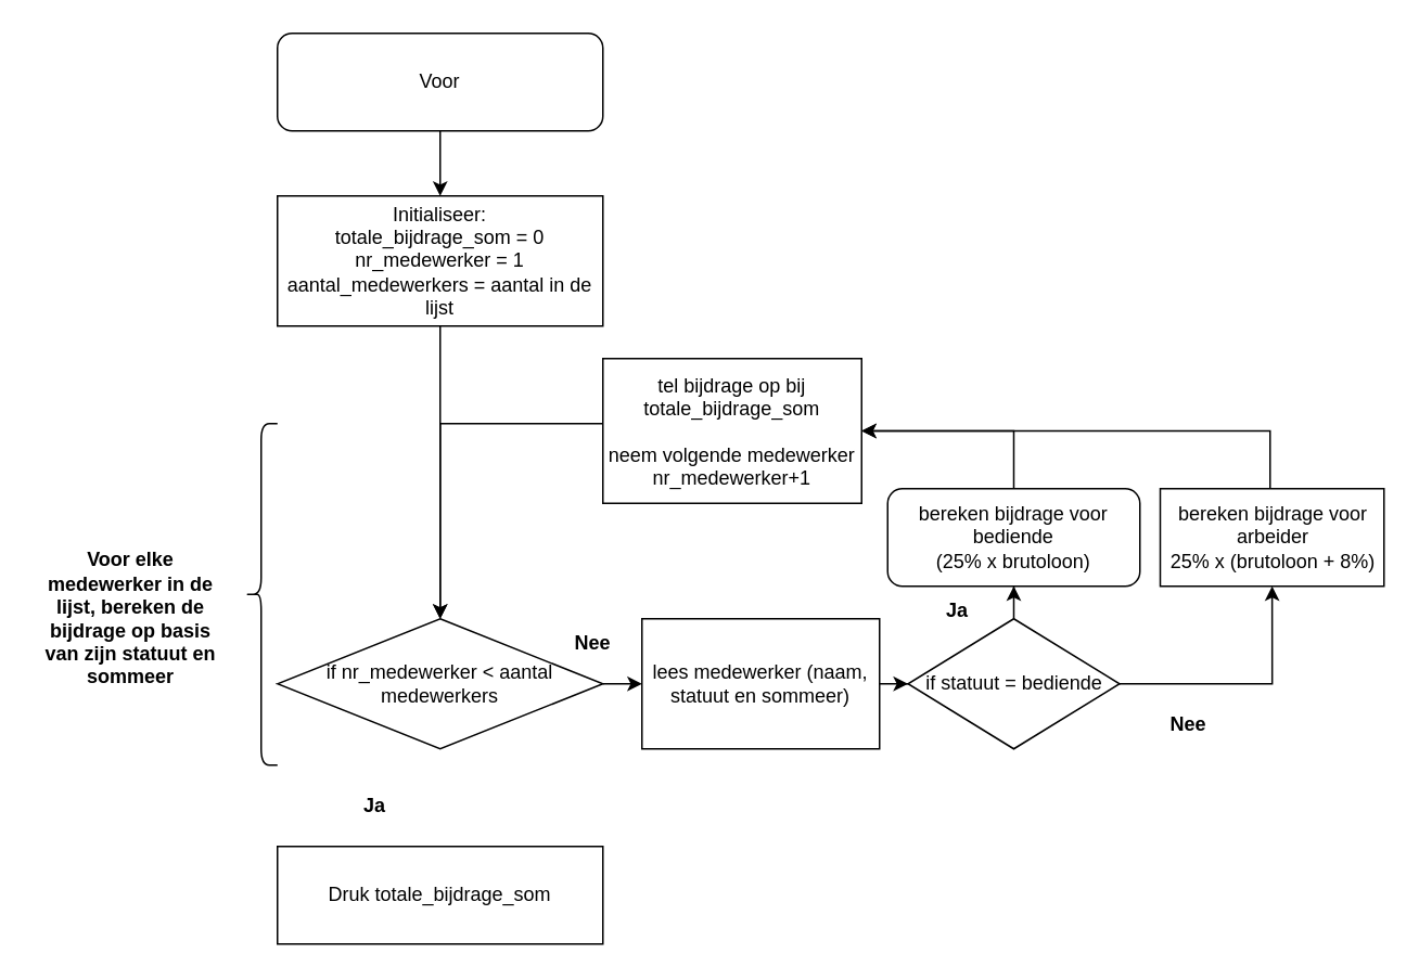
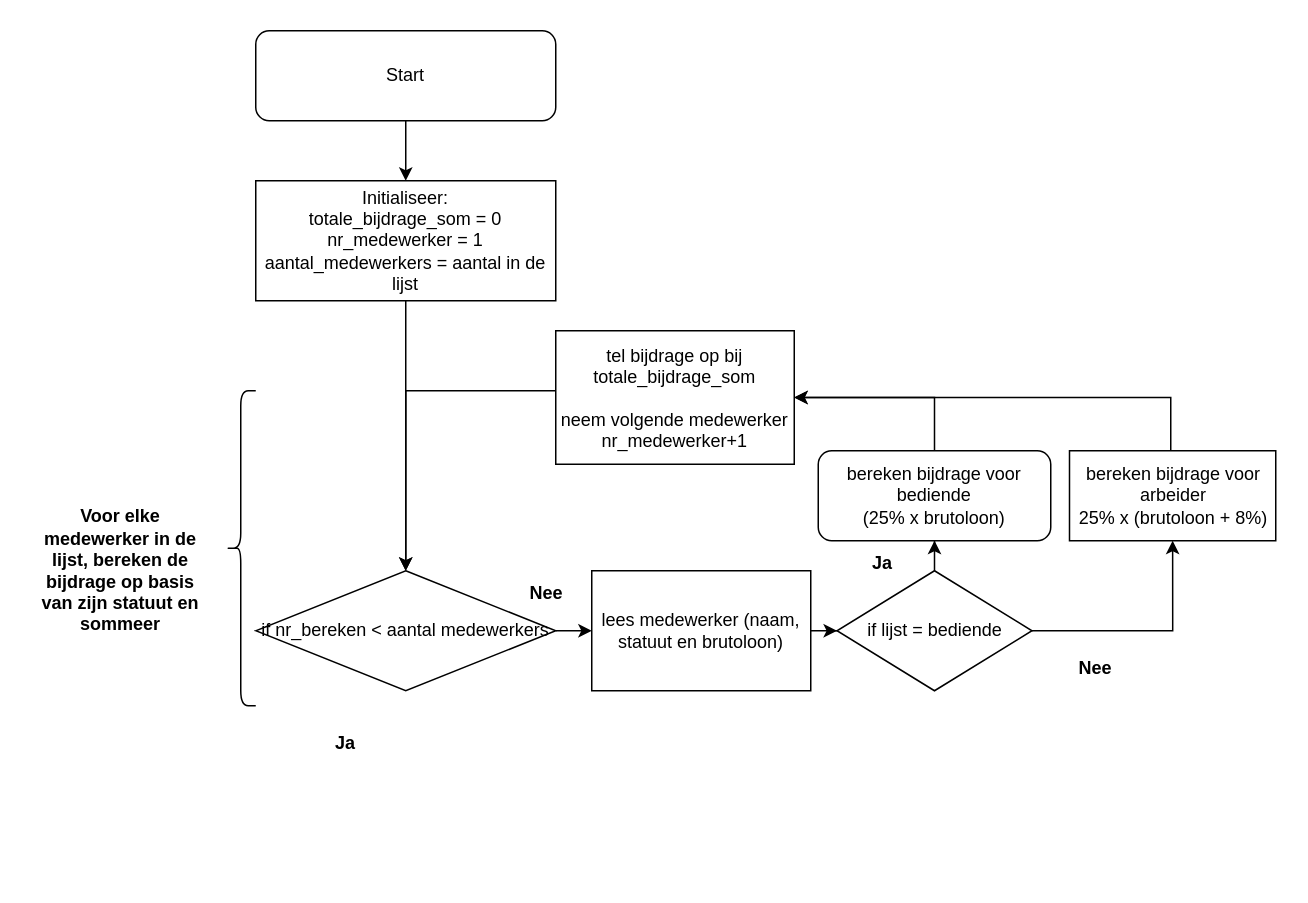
- <mxCell id="3" value="Voor" style="rounded=1;whiteSpace=wrap;html=1;" vertex="1" parent="1"><mxGeometry x="170" y="20" width="200" height="60" as="geometry" /></mxCell>
+ <mxCell id="3" value="Start" style="rounded=1;whiteSpace=wrap;html=1;" vertex="1" parent="1"><mxGeometry x="170" y="20" width="200" height="60" as="geometry" /></mxCell>
- <mxCell id="7" value="if nr_medewerker &amp;lt; aantal medewerkers" style="rhombus;whiteSpace=wrap;html=1;" vertex="1" parent="1"><mxGeometry x="170" y="380" width="200" height="80" as="geometry" /></mxCell>
+ <mxCell id="7" value="if nr_bereken &amp;lt; aantal medewerkers" style="rhombus;whiteSpace=wrap;html=1;" vertex="1" parent="1"><mxGeometry x="170" y="380" width="200" height="80" as="geometry" /></mxCell>
- <mxCell id="9" value="lees medewerker (naam, statuut en sommeer)" style="rounded=0;whiteSpace=wrap;html=1;" vertex="1" parent="1"><mxGeometry x="394" y="380" width="146" height="80" as="geometry" /></mxCell>
+ <mxCell id="9" value="lees medewerker (naam, statuut en brutoloon)" style="rounded=0;whiteSpace=wrap;html=1;" vertex="1" parent="1"><mxGeometry x="394" y="380" width="146" height="80" as="geometry" /></mxCell>
- <mxCell id="12" value="if statuut = bediende" style="rhombus;whiteSpace=wrap;html=1;" vertex="1" parent="1"><mxGeometry x="557.5" y="380" width="130" height="80" as="geometry" /></mxCell>
+ <mxCell id="12" value="if lijst = bediende" style="rhombus;whiteSpace=wrap;html=1;" vertex="1" parent="1"><mxGeometry x="557.5" y="380" width="130" height="80" as="geometry" /></mxCell>
- <mxCell id="22" value="Druk totale_bijdrage_som" style="rounded=0;whiteSpace=wrap;html=1;" vertex="1" parent="1"><mxGeometry x="170" y="520" width="200" height="60" as="geometry" /></mxCell>
